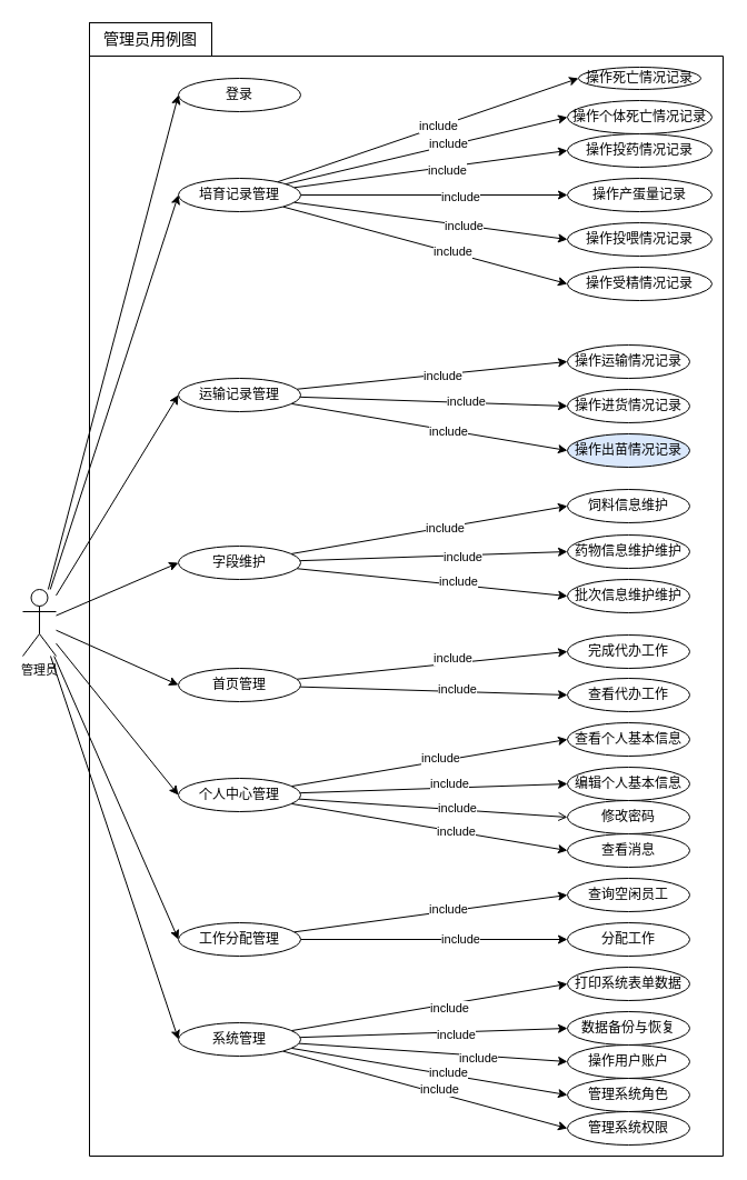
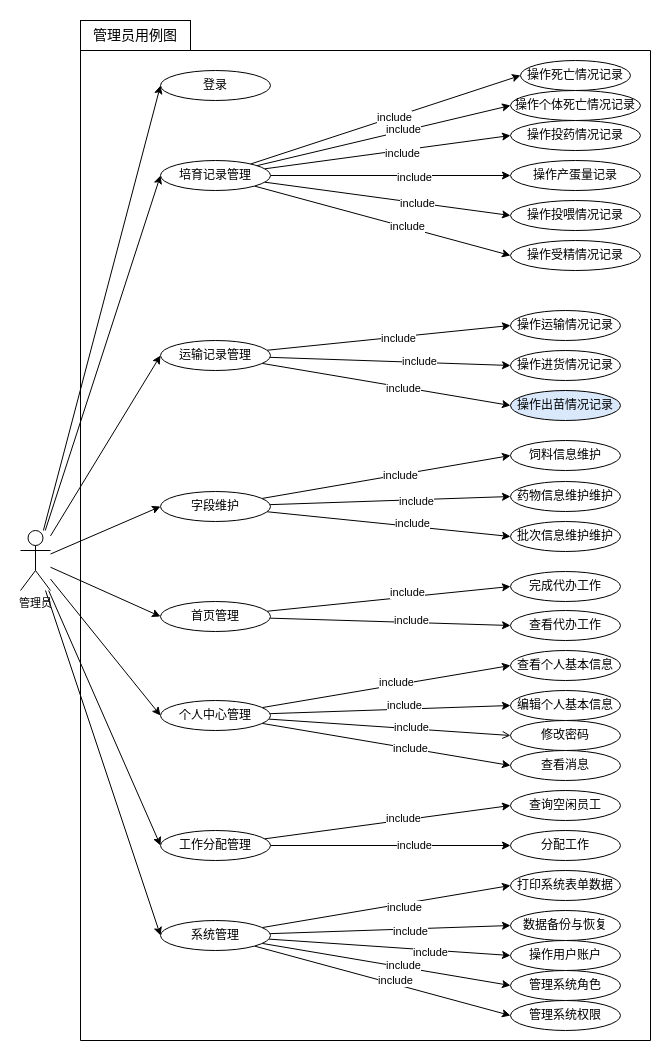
- <mxCell id="17" value="操作死亡情况记录" style="ellipse;whiteSpace=wrap;html=1;" parent="2" vertex="1"><mxGeometry x="440" y="10" width="110" height="20" as="geometry" /></mxCell>
+ <mxCell id="17" value="操作死亡情况记录" style="ellipse;whiteSpace=wrap;html=1;" parent="2" vertex="1"><mxGeometry x="440" y="10" width="110" height="30" as="geometry" /></mxCell>
